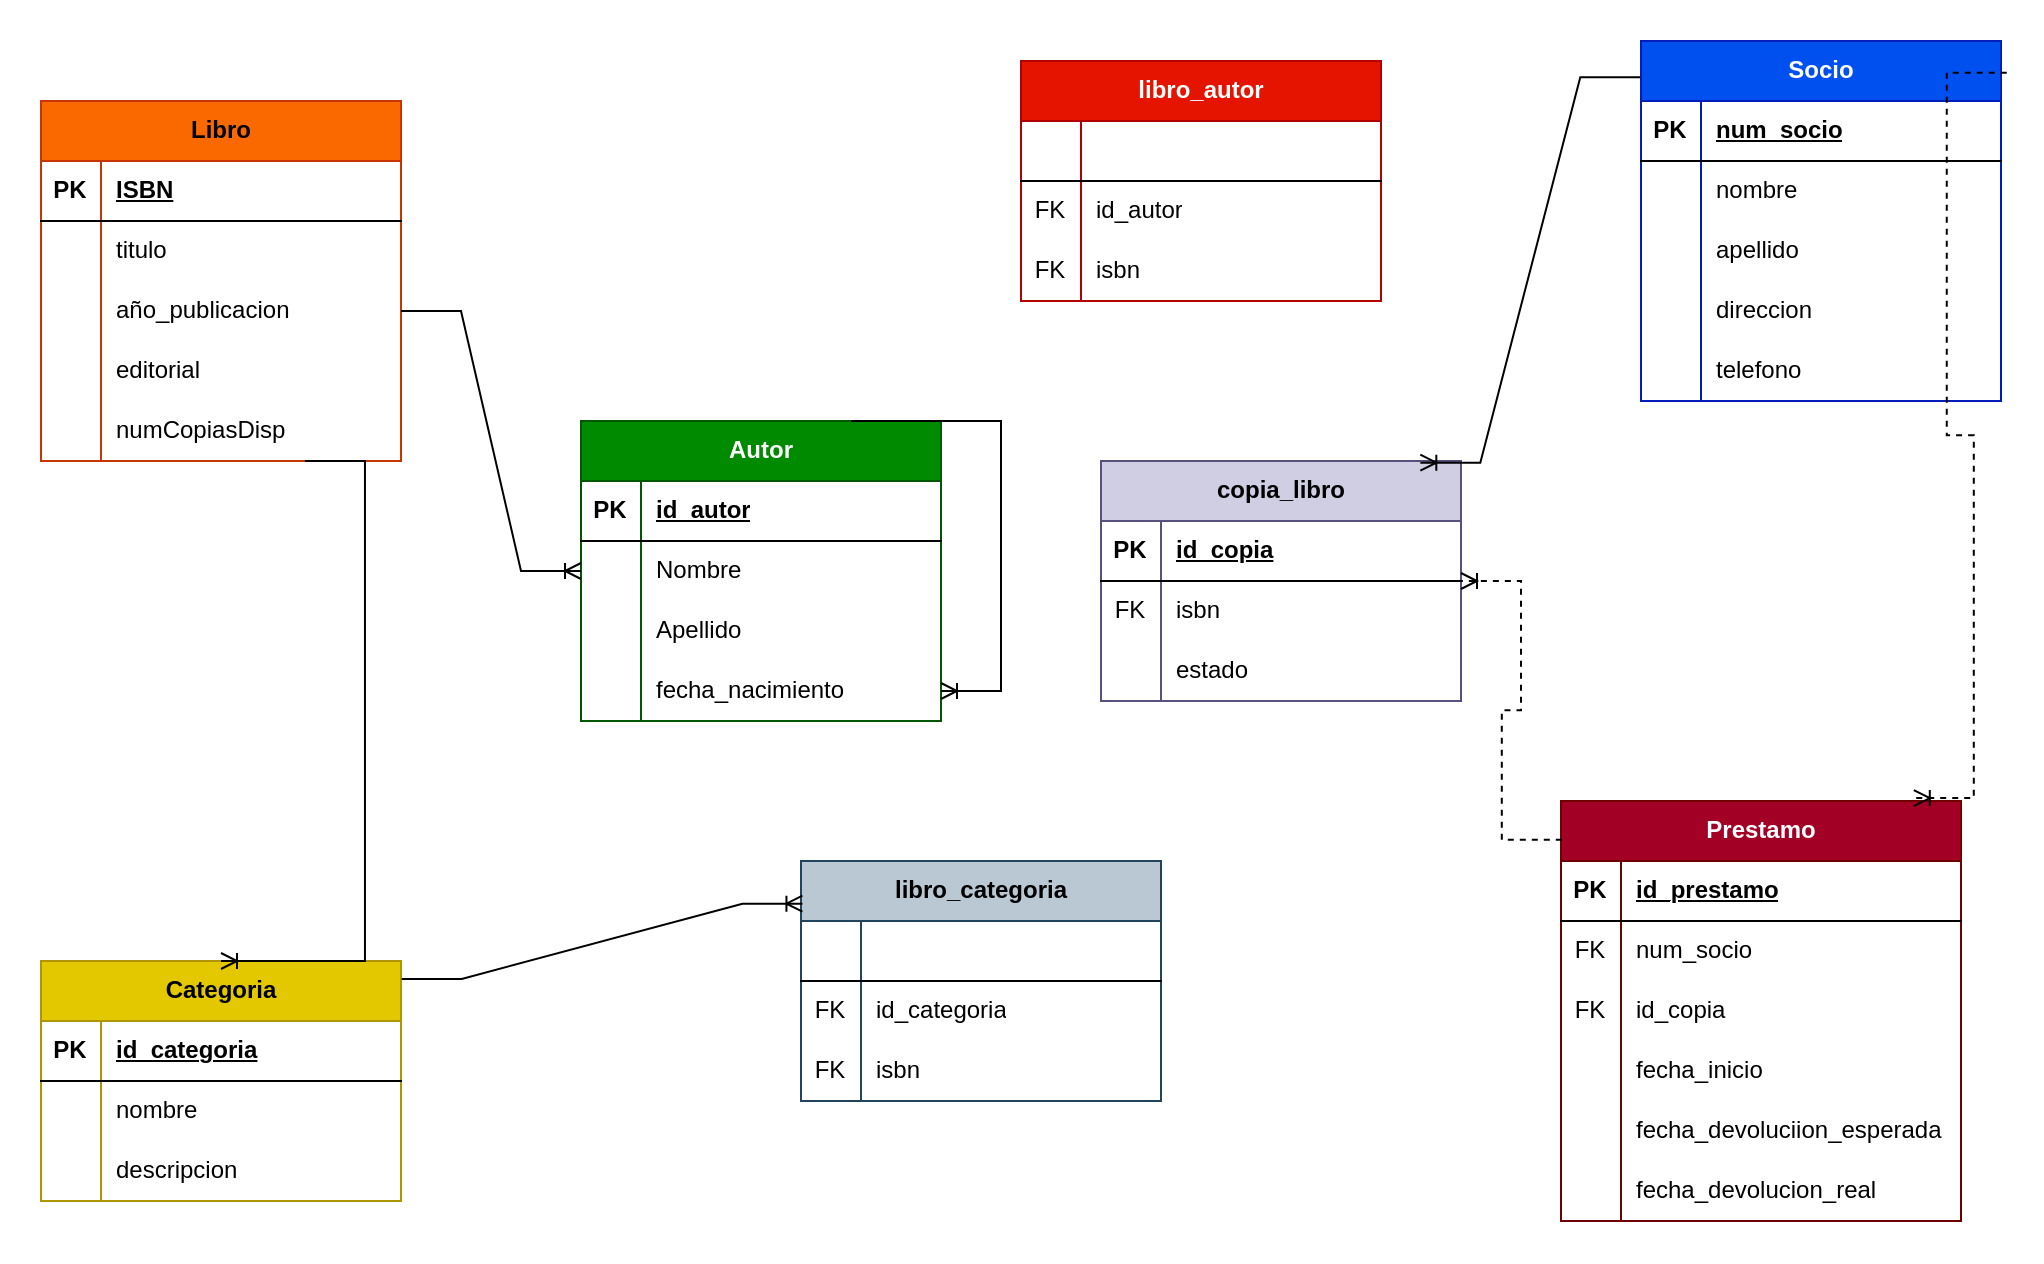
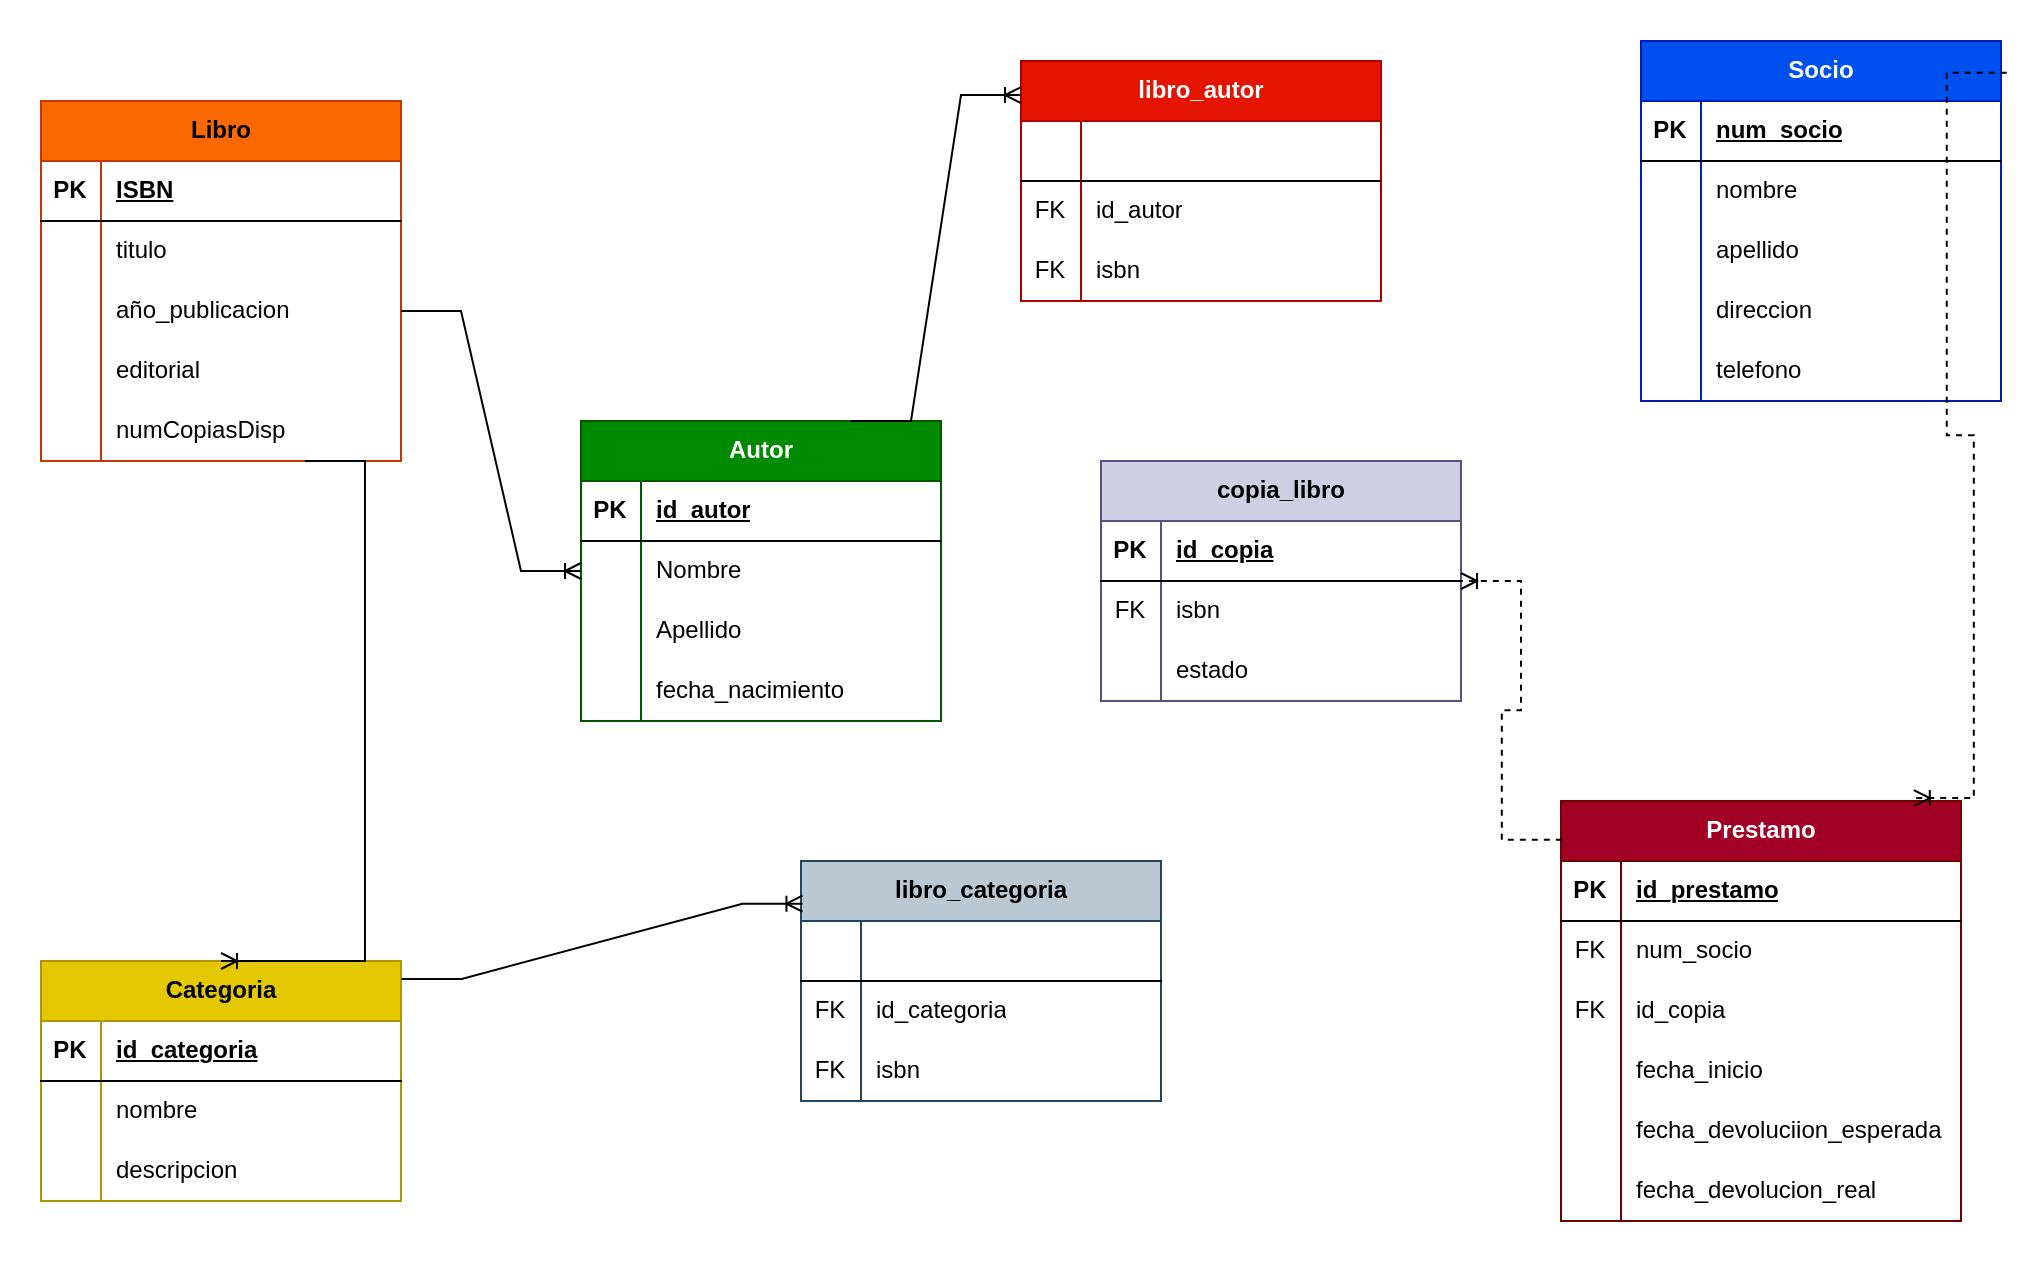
- <mxCell id="109" value="" style="edgeStyle=entityRelationEdgeStyle;fontSize=12;html=1;endArrow=ERoneToMany;rounded=0;exitX=-0.002;exitY=0.101;exitDx=0;exitDy=0;exitPerimeter=0;entryX=0.887;entryY=0.007;entryDx=0;entryDy=0;entryPerimeter=0;" edge="1" parent="1" source="31" target="88"><mxGeometry width="100" height="100" relative="1" as="geometry"><mxPoint x="380" y="320" as="sourcePoint" /><mxPoint x="480" y="220" as="targetPoint" /></mxGeometry></mxCell>
- <mxCell id="108" value="" style="edgeStyle=entityRelationEdgeStyle;fontSize=12;html=1;endArrow=ERoneToMany;rounded=0;exitX=0.75;exitY=0;exitDx=0;exitDy=0;" edge="1" parent="1" source="18" target="30"><mxGeometry width="100" height="100" relative="1" as="geometry"><mxPoint x="380" y="320" as="sourcePoint" /><mxPoint x="480" y="220" as="targetPoint" /></mxGeometry></mxCell>
+ <mxCell id="108" value="" style="edgeStyle=entityRelationEdgeStyle;fontSize=12;html=1;endArrow=ERoneToMany;rounded=0;exitX=0.75;exitY=0;exitDx=0;exitDy=0;entryX=0;entryY=0.142;entryDx=0;entryDy=0;entryPerimeter=0;" edge="1" parent="1" source="18" target="78"><mxGeometry width="100" height="100" relative="1" as="geometry"><mxPoint x="380" y="320" as="sourcePoint" /><mxPoint x="480" y="220" as="targetPoint" /></mxGeometry></mxCell>
